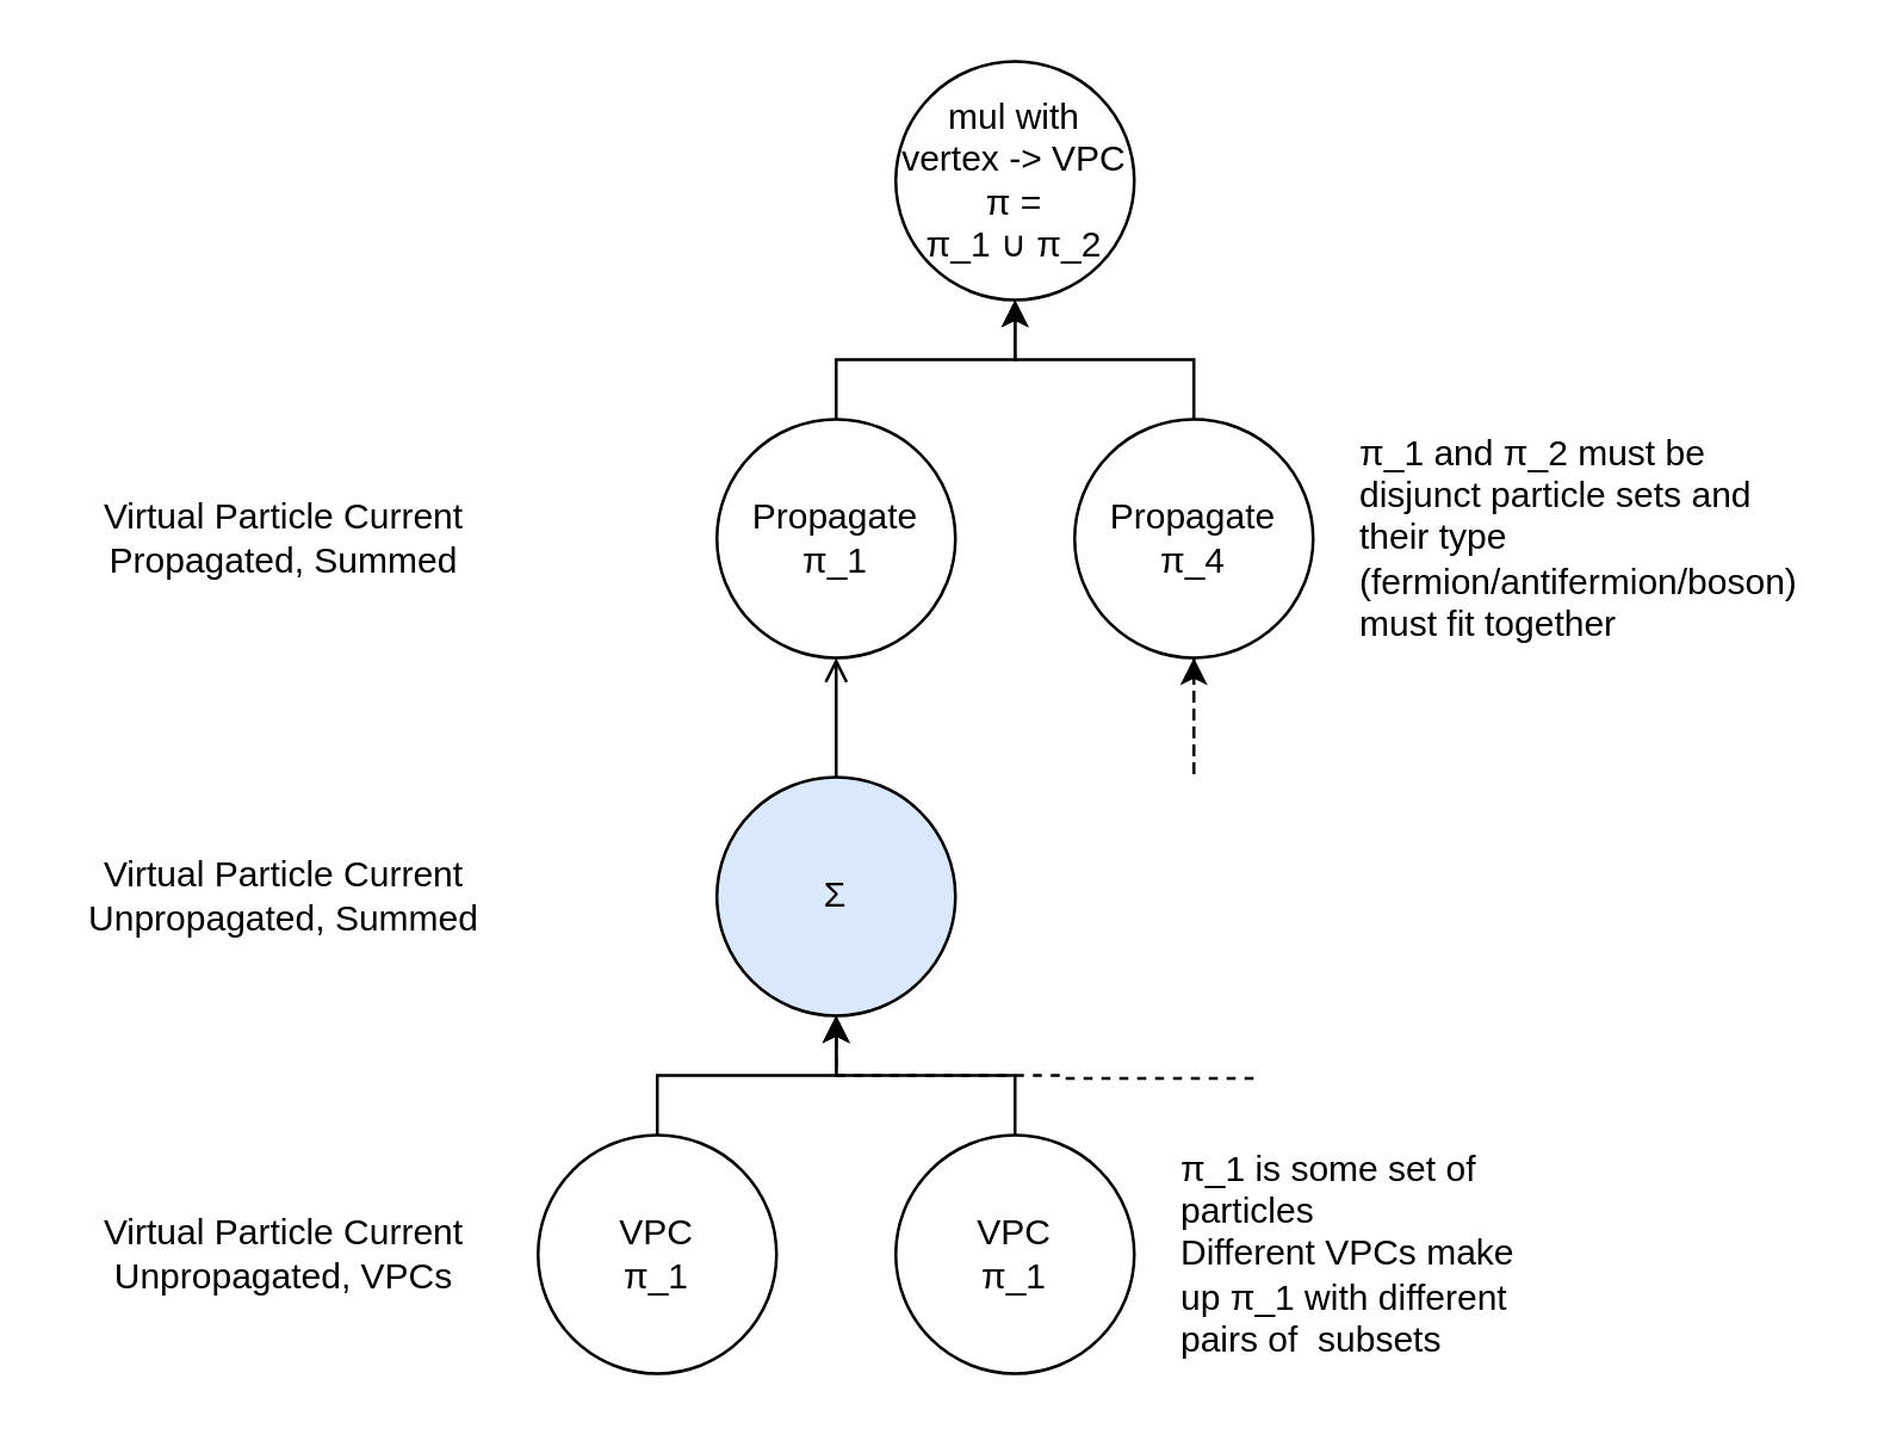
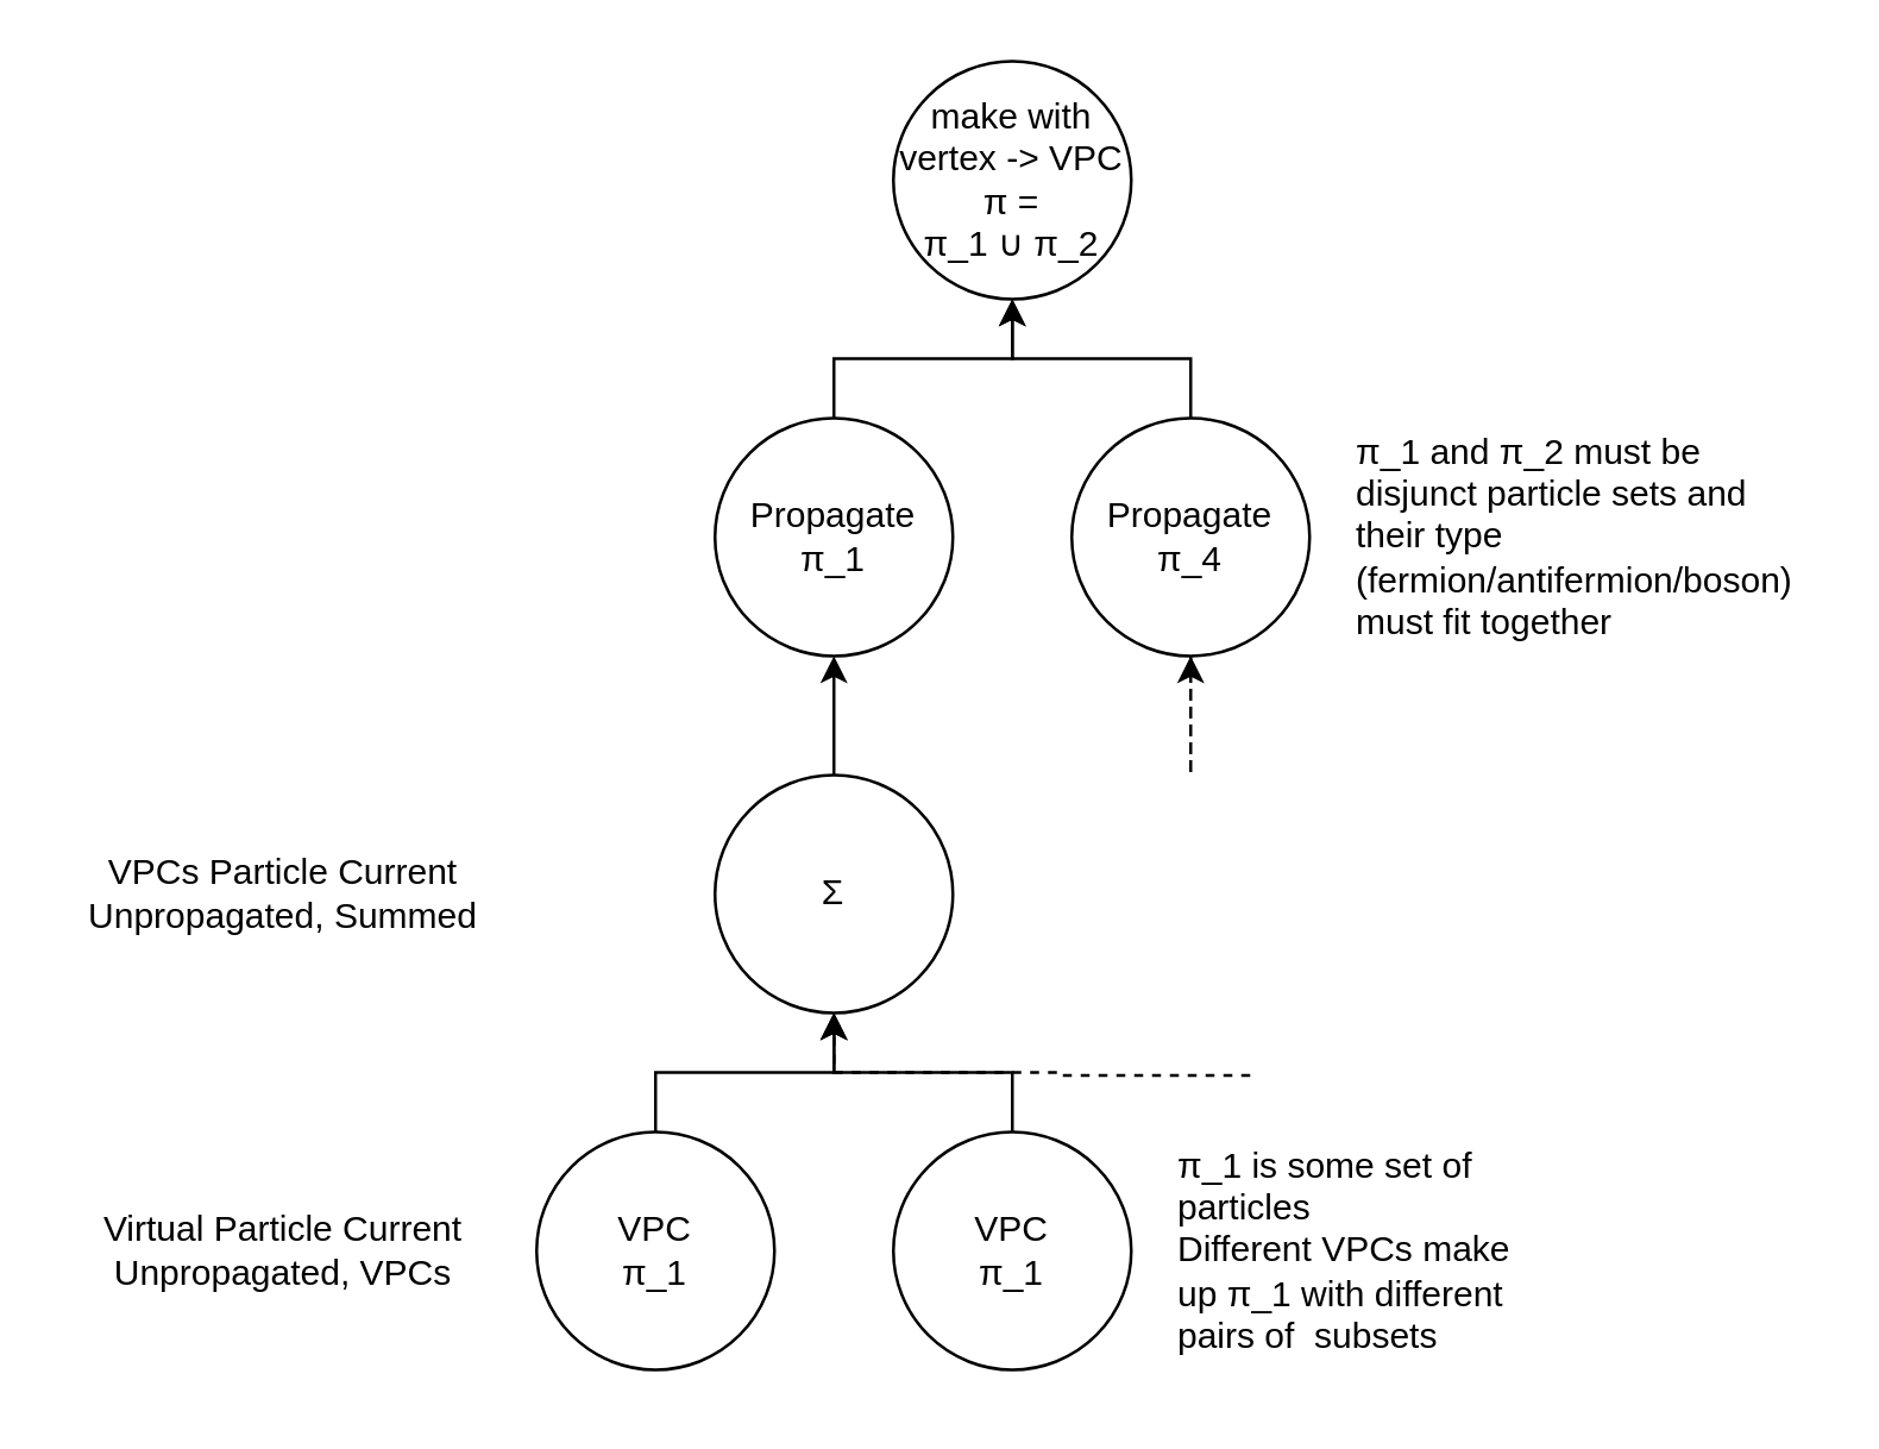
- <mxCell id="13" value="mul with vertex&lt;span style=&quot;background-color: initial;&quot;&gt;&amp;nbsp;-&amp;gt; VPC&lt;/span&gt;&lt;div&gt;&lt;div&gt;π =&lt;/div&gt;&lt;div&gt;π_1&amp;nbsp;&lt;span style=&quot;background-color: initial;&quot;&gt;∪ π_2&lt;/span&gt;&lt;/div&gt;&lt;/div&gt;" style="ellipse;whiteSpace=wrap;html=1;aspect=fixed;" vertex="1" parent="1"><mxGeometry x="300" y="20" width="80" height="80" as="geometry" /></mxCell>
+ <mxCell id="13" value="make with vertex&lt;span style=&quot;background-color: initial;&quot;&gt;&amp;nbsp;-&amp;gt; VPC&lt;/span&gt;&lt;div&gt;&lt;div&gt;π =&lt;/div&gt;&lt;div&gt;π_1&amp;nbsp;&lt;span style=&quot;background-color: initial;&quot;&gt;∪ π_2&lt;/span&gt;&lt;/div&gt;&lt;/div&gt;" style="ellipse;whiteSpace=wrap;html=1;aspect=fixed;" vertex="1" parent="1"><mxGeometry x="300" y="20" width="80" height="80" as="geometry" /></mxCell>
- <mxCell id="17" value="Virtual Particle Current&lt;div&gt;Propagated, Summed&lt;/div&gt;" style="text;html=1;align=center;verticalAlign=middle;whiteSpace=wrap;rounded=0;" vertex="1" parent="1"><mxGeometry y="165" width="150" height="30" as="geometry" x="20" /></mxCell>
- <mxCell id="6" style="edgeStyle=orthogonalEdgeStyle;rounded=0;orthogonalLoop=1;jettySize=auto;html=1;endArrow=open;" edge="1" parent="1" source="7" target="9"><mxGeometry relative="1" as="geometry" /></mxCell>
+ <mxCell id="6" style="edgeStyle=orthogonalEdgeStyle;rounded=0;orthogonalLoop=1;jettySize=auto;html=1;" edge="1" parent="1" source="7" target="9"><mxGeometry relative="1" as="geometry" /></mxCell>
- <mxCell id="16" value="Virtual Particle Current&lt;div&gt;Unpropagated, Summed&lt;/div&gt;" style="text;html=1;align=center;verticalAlign=middle;whiteSpace=wrap;rounded=0;" vertex="1" parent="1"><mxGeometry y="285" width="150" height="30" as="geometry" x="20" /></mxCell>
+ <mxCell id="16" value="VPCs Particle Current&lt;div&gt;Unpropagated, Summed&lt;/div&gt;" style="text;html=1;align=center;verticalAlign=middle;whiteSpace=wrap;rounded=0;" vertex="1" parent="1"><mxGeometry y="285" width="150" height="30" as="geometry" x="20" /></mxCell>
- <mxCell id="7" value="Σ" style="ellipse;whiteSpace=wrap;html=1;aspect=fixed;fillColor=#dae8fc;" vertex="1" parent="1"><mxGeometry x="240" y="260" width="80" height="80" as="geometry" /></mxCell>
+ <mxCell id="7" value="Σ" style="ellipse;whiteSpace=wrap;html=1;aspect=fixed;" vertex="1" parent="1"><mxGeometry x="240" y="260" width="80" height="80" as="geometry" /></mxCell>
